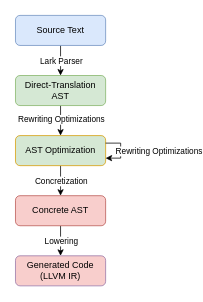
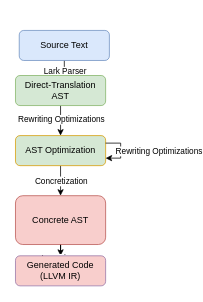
- <mxCell id="4" value="Source Text" style="rounded=1;whiteSpace=wrap;html=1;fillColor=#dae8fc;strokeColor=#6c8ebf;" vertex="1" parent="1"><mxGeometry x="20" y="20" width="120" height="40" as="geometry" /></mxCell>
+ <mxCell id="4" value="Source Text" style="rounded=1;whiteSpace=wrap;html=1;fillColor=#dae8fc;strokeColor=#6c8ebf;" vertex="1" parent="1"><mxGeometry x="25" y="40" width="120" height="40" as="geometry" /></mxCell>
- <mxCell id="13" value="Concrete AST" style="rounded=1;whiteSpace=wrap;html=1;fillColor=#f8cecc;strokeColor=#b85450;" vertex="1" parent="1"><mxGeometry x="20" y="260" width="120" height="40" as="geometry" /></mxCell>
+ <mxCell id="13" value="Concrete AST" style="rounded=1;whiteSpace=wrap;html=1;fillColor=#f8cecc;strokeColor=#b85450;" vertex="1" parent="1"><mxGeometry x="20" y="260" width="120" height="65" as="geometry" /></mxCell>
